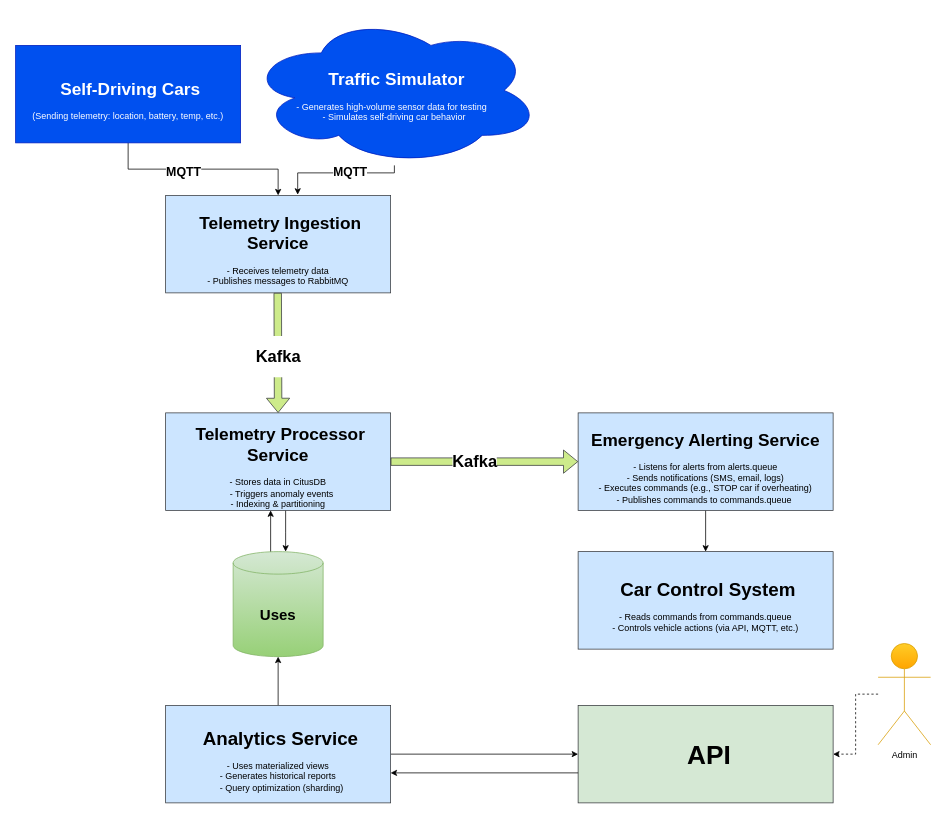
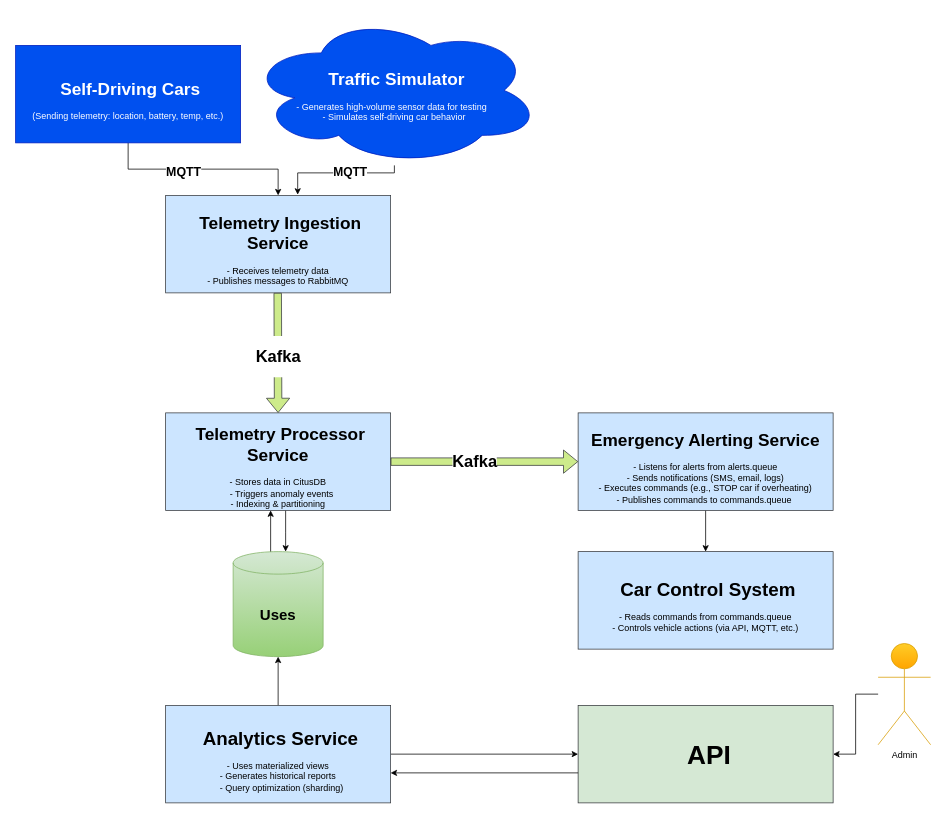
- <mxCell id="21" value="" style="edgeStyle=orthogonalEdgeStyle;rounded=0;orthogonalLoop=1;jettySize=auto;html=1;dashed=1;" parent="1" source="22" target="23" edge="1"><mxGeometry relative="1" as="geometry" /></mxCell>
+ <mxCell id="21" value="" style="edgeStyle=orthogonalEdgeStyle;rounded=0;orthogonalLoop=1;jettySize=auto;html=1;" parent="1" source="22" target="23" edge="1"><mxGeometry relative="1" as="geometry" /></mxCell>
